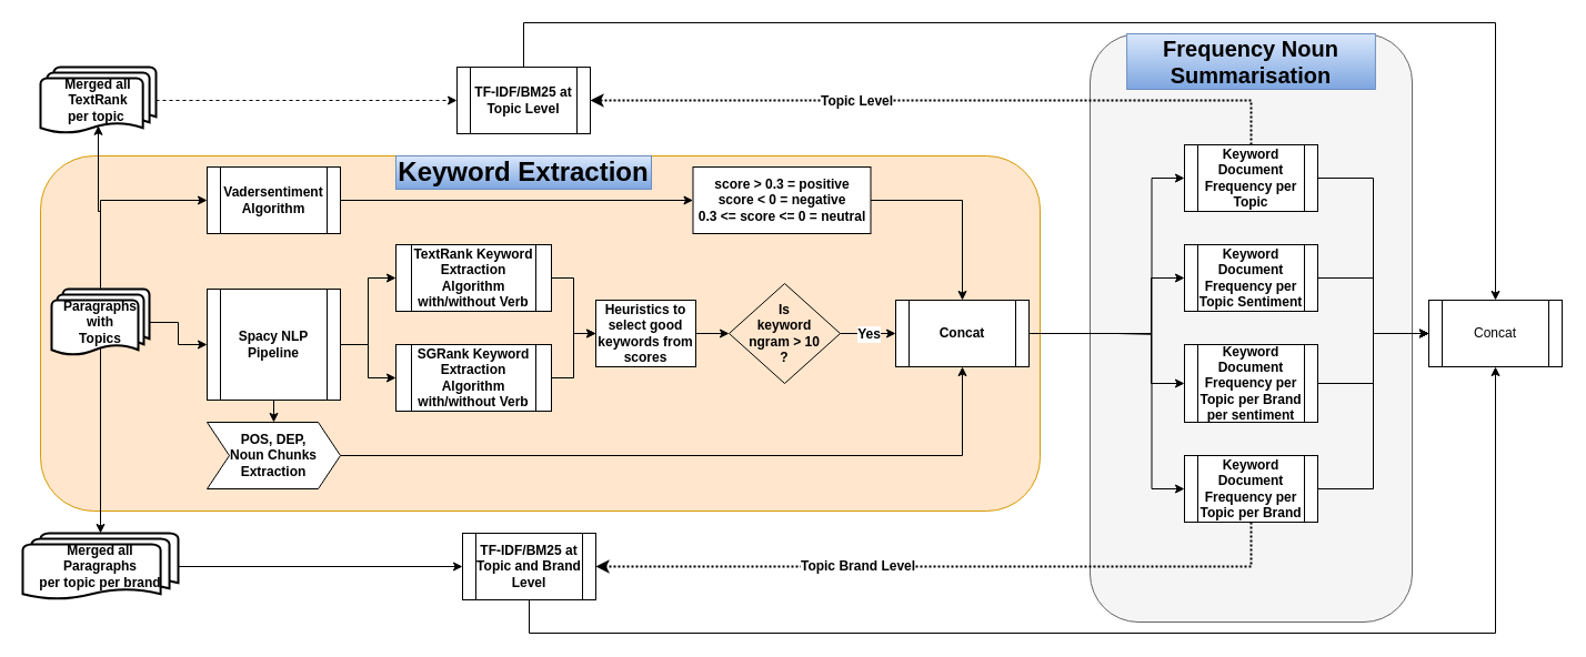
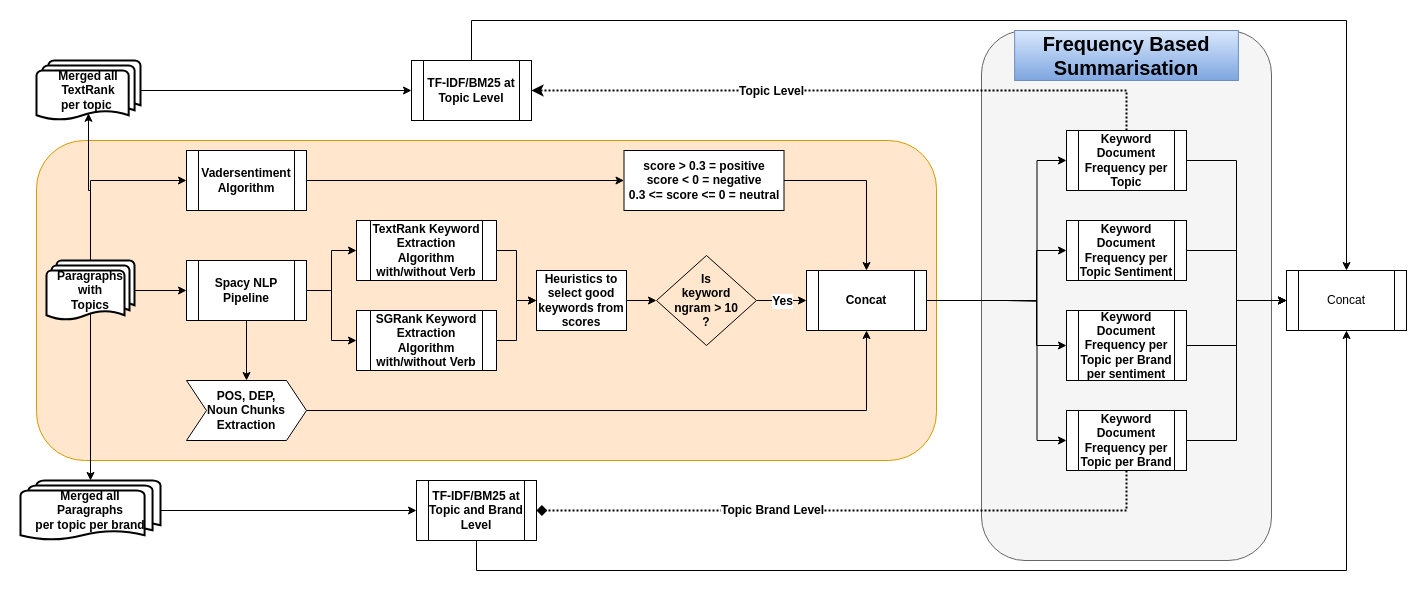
- <mxCell id="55" value="Frequency Noun Summarisation" style="text;html=1;strokeColor=#6c8ebf;fillColor=#dae8fc;align=center;verticalAlign=middle;whiteSpace=wrap;rounded=0;fontSize=20;fontStyle=1;gradientColor=#7ea6e0;" vertex="1" parent="1"><mxGeometry x="1014.13" y="30" width="223.75" height="50" as="geometry" /></mxCell>
+ <mxCell id="55" value="Frequency Based Summarisation" style="text;html=1;strokeColor=#6c8ebf;fillColor=#dae8fc;align=center;verticalAlign=middle;whiteSpace=wrap;rounded=0;fontSize=20;fontStyle=1;gradientColor=#7ea6e0;" vertex="1" parent="1"><mxGeometry x="1014.13" y="30" width="223.75" height="50" as="geometry" /></mxCell>
- <mxCell id="32" style="edgeStyle=orthogonalEdgeStyle;rounded=0;orthogonalLoop=1;jettySize=auto;html=1;exitX=1;exitY=0.5;exitDx=0;exitDy=0;exitPerimeter=0;entryX=0;entryY=0.5;entryDx=0;entryDy=0;fontSize=24;fontStyle=1;dashed=1;" edge="1" parent="1" source="33" target="31"><mxGeometry relative="1" as="geometry" /></mxCell>
+ <mxCell id="32" style="edgeStyle=orthogonalEdgeStyle;rounded=0;orthogonalLoop=1;jettySize=auto;html=1;exitX=1;exitY=0.5;exitDx=0;exitDy=0;exitPerimeter=0;entryX=0;entryY=0.5;entryDx=0;entryDy=0;fontSize=24;fontStyle=1" edge="1" parent="1" source="33" target="31"><mxGeometry relative="1" as="geometry" /></mxCell>
- <mxCell id="34" value="Keyword Extraction" style="text;html=1;strokeColor=#6c8ebf;fillColor=#dae8fc;align=center;verticalAlign=middle;whiteSpace=wrap;rounded=0;fontSize=24;gradientColor=#7ea6e0;fontStyle=1" vertex="1" parent="1"><mxGeometry x="356" y="140" width="230" height="30" as="geometry" /></mxCell>
- <mxCell id="13" value="Spacy NLP&lt;br style=&quot;font-size: 12px;&quot;&gt;Pipeline" style="shape=process;whiteSpace=wrap;html=1;backgroundOutline=1;fontStyle=1;fontSize=12;" vertex="1" parent="1"><mxGeometry x="186" y="260" width="120" height="100" as="geometry" /></mxCell>
+ <mxCell id="13" value="Spacy NLP&lt;br style=&quot;font-size: 12px;&quot;&gt;Pipeline" style="shape=process;whiteSpace=wrap;html=1;backgroundOutline=1;fontStyle=1;fontSize=12;" vertex="1" parent="1"><mxGeometry x="186" y="260" width="120" height="60" as="geometry" /></mxCell>
- <mxCell id="50" style="edgeStyle=orthogonalEdgeStyle;rounded=0;orthogonalLoop=1;jettySize=auto;html=1;exitX=0.5;exitY=1;exitDx=0;exitDy=0;entryX=1;entryY=0.5;entryDx=0;entryDy=0;fontSize=24;fontStyle=1;dashed=1;dashPattern=1 1;strokeWidth=2;" edge="1" parent="1" source="44" target="28"><mxGeometry relative="1" as="geometry" /></mxCell>
+ <mxCell id="50" style="edgeStyle=orthogonalEdgeStyle;rounded=0;orthogonalLoop=1;jettySize=auto;html=1;exitX=0.5;exitY=1;exitDx=0;exitDy=0;entryX=1;entryY=0.5;entryDx=0;entryDy=0;fontSize=24;fontStyle=1;dashed=1;dashPattern=1 1;strokeWidth=2;endArrow=diamond;" edge="1" parent="1" source="44" target="28"><mxGeometry relative="1" as="geometry" /></mxCell>
